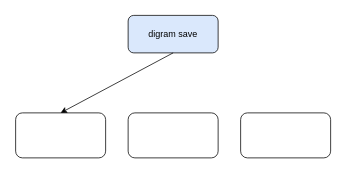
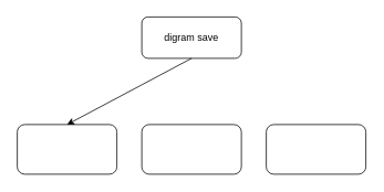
- <mxCell id="2" value="digram save" style="rounded=1;whiteSpace=wrap;html=1;fillColor=#dae8fc;" parent="1" vertex="1"><mxGeometry x="170" y="20" width="120" height="50" as="geometry" /></mxCell>
+ <mxCell id="2" value="digram save" style="rounded=1;whiteSpace=wrap;html=1;" parent="1" vertex="1"><mxGeometry x="170" y="20" width="120" height="50" as="geometry" /></mxCell>
